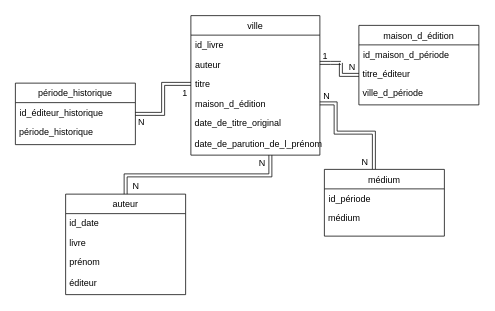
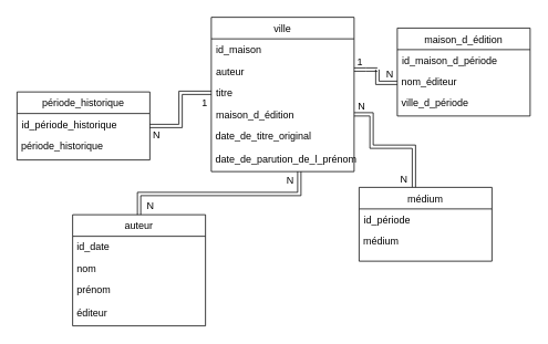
- <mxCell id="3" value="id_livre" style="text;align=left;verticalAlign=top;spacingLeft=4;spacingRight=4;overflow=hidden;rotatable=0;points=[[0,0.5],[1,0.5]];portConstraint=eastwest;" parent="2" vertex="1"><mxGeometry y="26" width="172" height="26" as="geometry" /></mxCell>
+ <mxCell id="3" value="id_maison" style="text;align=left;verticalAlign=top;spacingLeft=4;spacingRight=4;overflow=hidden;rotatable=0;points=[[0,0.5],[1,0.5]];portConstraint=eastwest;" parent="2" vertex="1"><mxGeometry y="26" width="172" height="26" as="geometry" /></mxCell>
- <mxCell id="17" value="&lt;div align=&quot;left&quot;&gt;&amp;nbsp;titre_éditeur&lt;/div&gt;" style="text;html=1;align=left;verticalAlign=middle;resizable=0;points=[];autosize=1;strokeColor=none;fillColor=none;" parent="15" vertex="1"><mxGeometry y="52" width="160" height="26" as="geometry" /></mxCell>
+ <mxCell id="17" value="&lt;div align=&quot;left&quot;&gt;&amp;nbsp;nom_éditeur&lt;/div&gt;" style="text;html=1;align=left;verticalAlign=middle;resizable=0;points=[];autosize=1;strokeColor=none;fillColor=none;" parent="15" vertex="1"><mxGeometry y="52" width="160" height="26" as="geometry" /></mxCell>
- <mxCell id="25" value="id_éditeur_historique" style="text;align=left;verticalAlign=top;spacingLeft=4;spacingRight=4;overflow=hidden;rotatable=0;points=[[0,0.5],[1,0.5]];portConstraint=eastwest;" parent="24" vertex="1"><mxGeometry y="26" width="160" height="26" as="geometry" /></mxCell>
+ <mxCell id="25" value="id_période_historique" style="text;align=left;verticalAlign=top;spacingLeft=4;spacingRight=4;overflow=hidden;rotatable=0;points=[[0,0.5],[1,0.5]];portConstraint=eastwest;" parent="24" vertex="1"><mxGeometry y="26" width="160" height="26" as="geometry" /></mxCell>
- <mxCell id="11" value="&lt;div align=&quot;left&quot;&gt;&amp;nbsp;livre&lt;/div&gt;" style="text;html=1;align=left;verticalAlign=middle;resizable=0;points=[];autosize=1;strokeColor=none;fillColor=none;" parent="9" vertex="1"><mxGeometry y="52" width="160" height="26" as="geometry" /></mxCell>
+ <mxCell id="11" value="&lt;div align=&quot;left&quot;&gt;&amp;nbsp;nom&lt;/div&gt;" style="text;html=1;align=left;verticalAlign=middle;resizable=0;points=[];autosize=1;strokeColor=none;fillColor=none;" parent="9" vertex="1"><mxGeometry y="52" width="160" height="26" as="geometry" /></mxCell>
